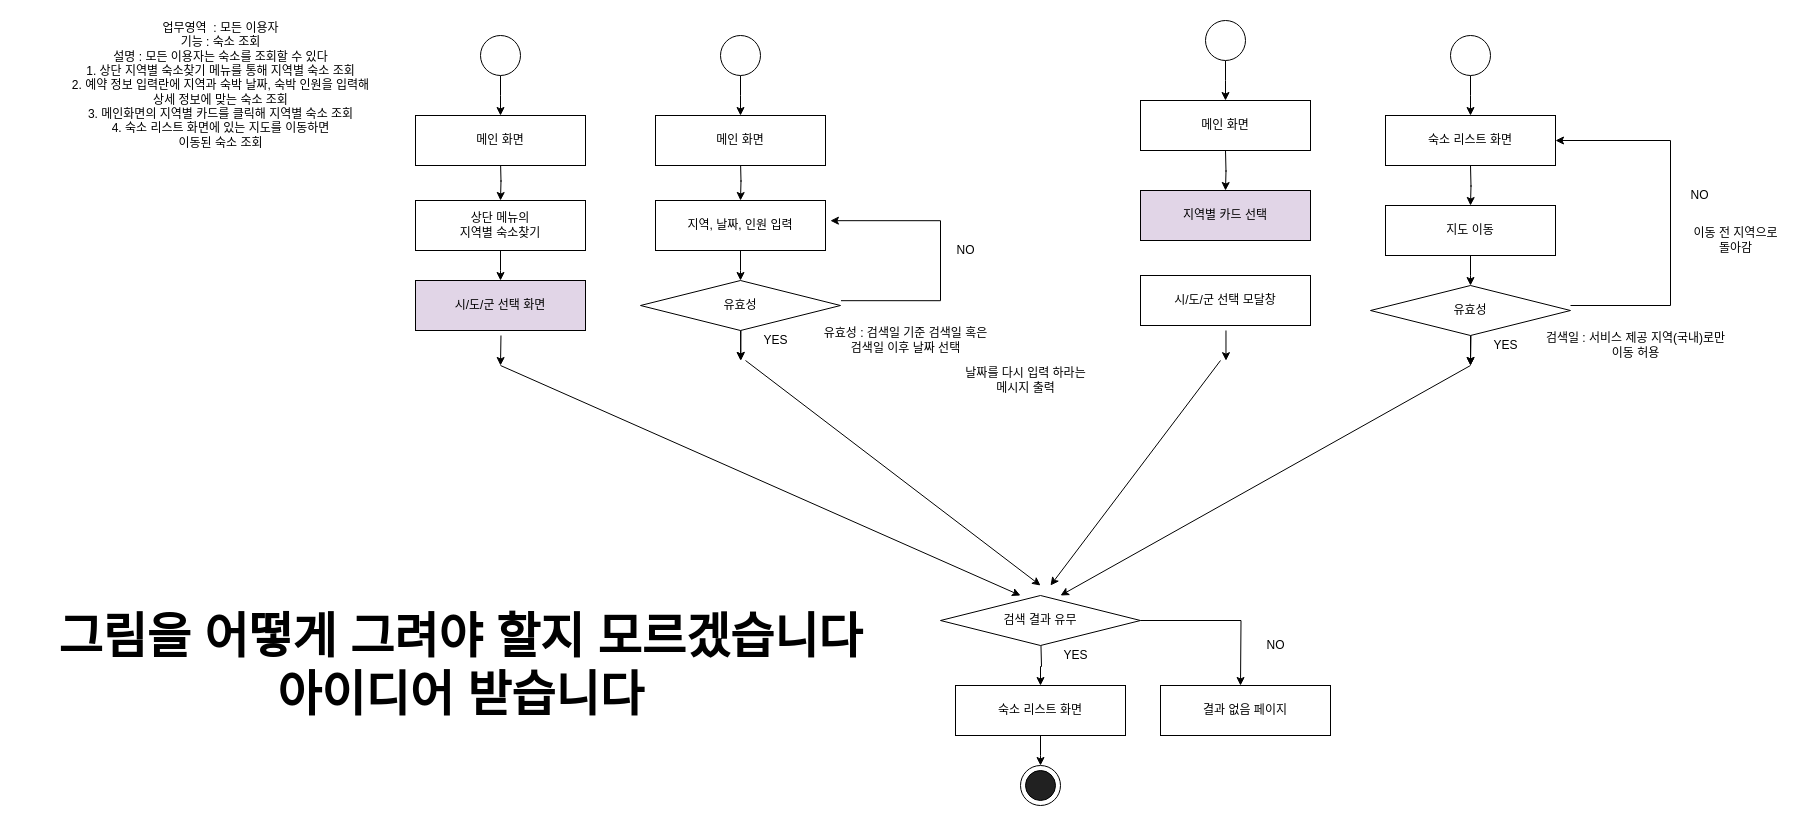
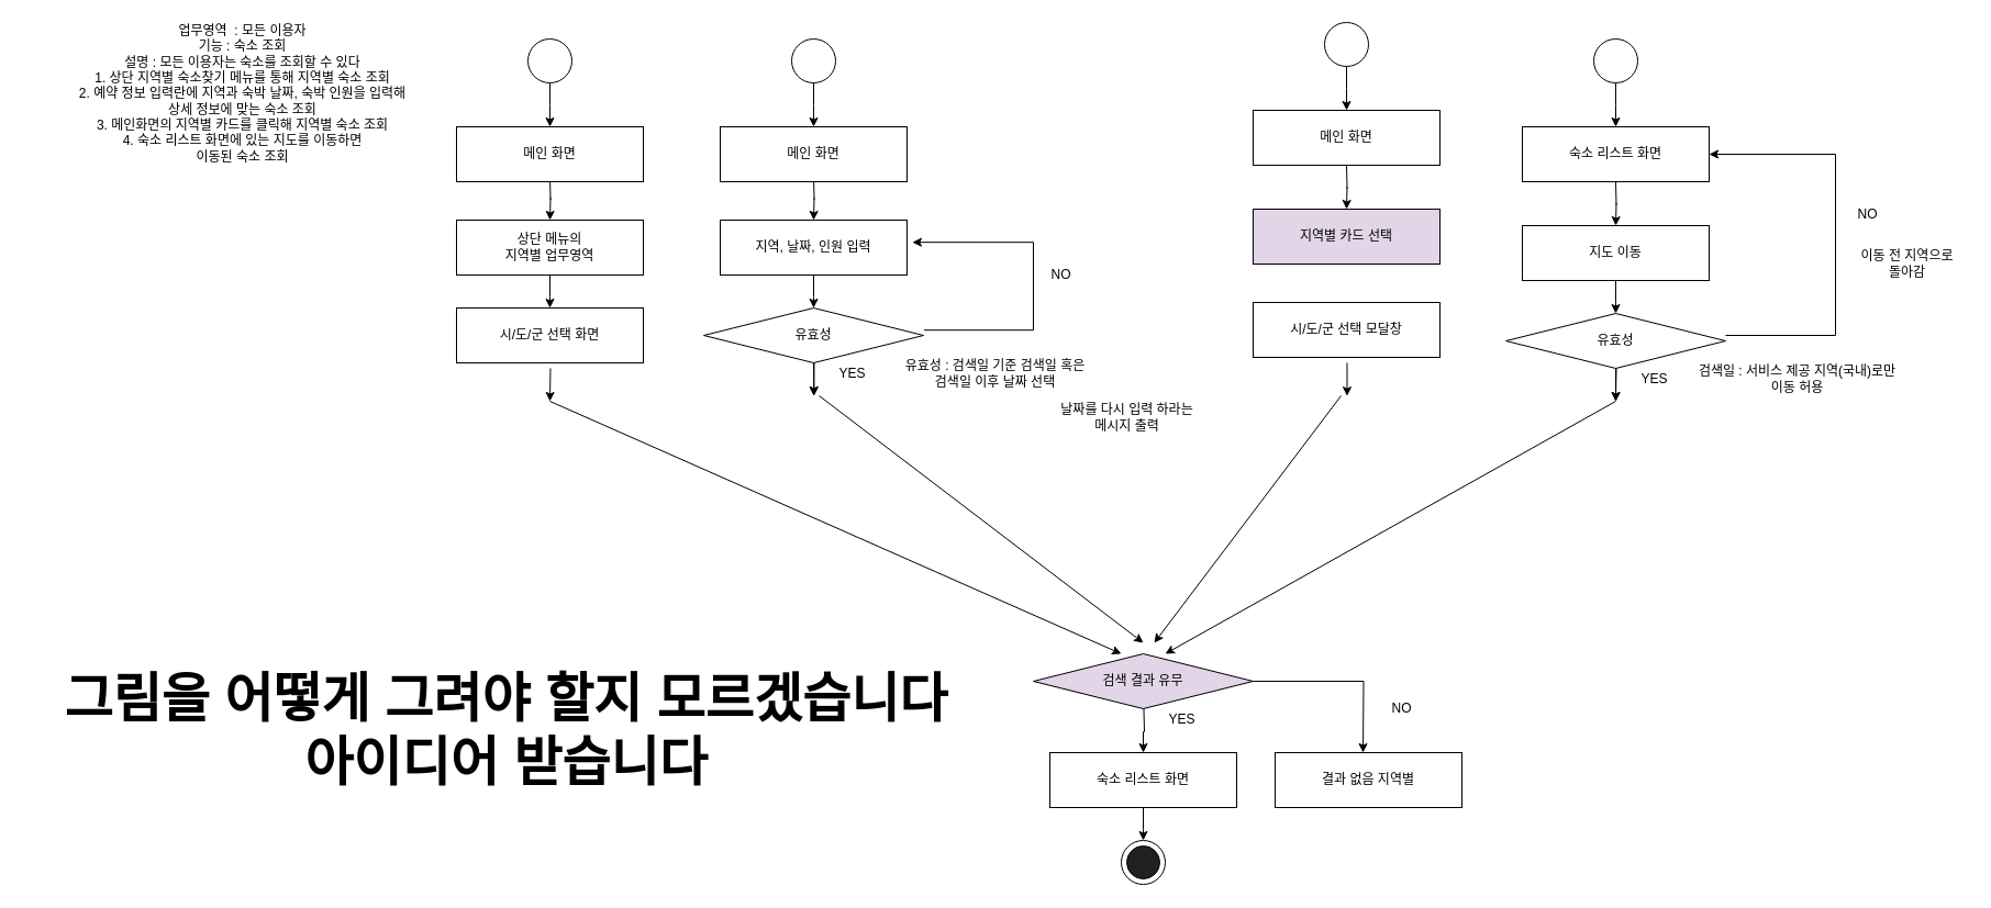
- <mxCell id="4" value="상단 메뉴의&lt;br&gt;지역별 숙소찾기" style="rounded=0;whiteSpace=wrap;html=1;" parent="1" vertex="1"><mxGeometry x="415" y="200" width="170" height="50" as="geometry" /></mxCell>
+ <mxCell id="4" value="상단 메뉴의&lt;br&gt;지역별 업무영역" style="rounded=0;whiteSpace=wrap;html=1;" parent="1" vertex="1"><mxGeometry x="415" y="200" width="170" height="50" as="geometry" /></mxCell>
- <mxCell id="5" value="시/도/군 선택 화면" style="rounded=0;whiteSpace=wrap;html=1;fillColor=#e1d5e7;" parent="1" vertex="1"><mxGeometry x="415" y="280" width="170" height="50" as="geometry" /></mxCell>
+ <mxCell id="5" value="시/도/군 선택 화면" style="rounded=0;whiteSpace=wrap;html=1;" parent="1" vertex="1"><mxGeometry x="415" y="280" width="170" height="50" as="geometry" /></mxCell>
- <mxCell id="51" value="검색 결과 유무" style="rhombus;whiteSpace=wrap;html=1;" parent="1" vertex="1"><mxGeometry x="940" y="595" width="200" height="50" as="geometry" /></mxCell>
+ <mxCell id="51" value="검색 결과 유무" style="rhombus;whiteSpace=wrap;html=1;fillColor=#e1d5e7;" parent="1" vertex="1"><mxGeometry x="940" y="595" width="200" height="50" as="geometry" /></mxCell>
- <mxCell id="54" value="결과 없음 페이지" style="rounded=0;whiteSpace=wrap;html=1;" parent="1" vertex="1"><mxGeometry x="1160" y="685" width="170" height="50" as="geometry" /></mxCell>
+ <mxCell id="54" value="결과 없음 지역별" style="rounded=0;whiteSpace=wrap;html=1;" parent="1" vertex="1"><mxGeometry x="1160" y="685" width="170" height="50" as="geometry" /></mxCell>
